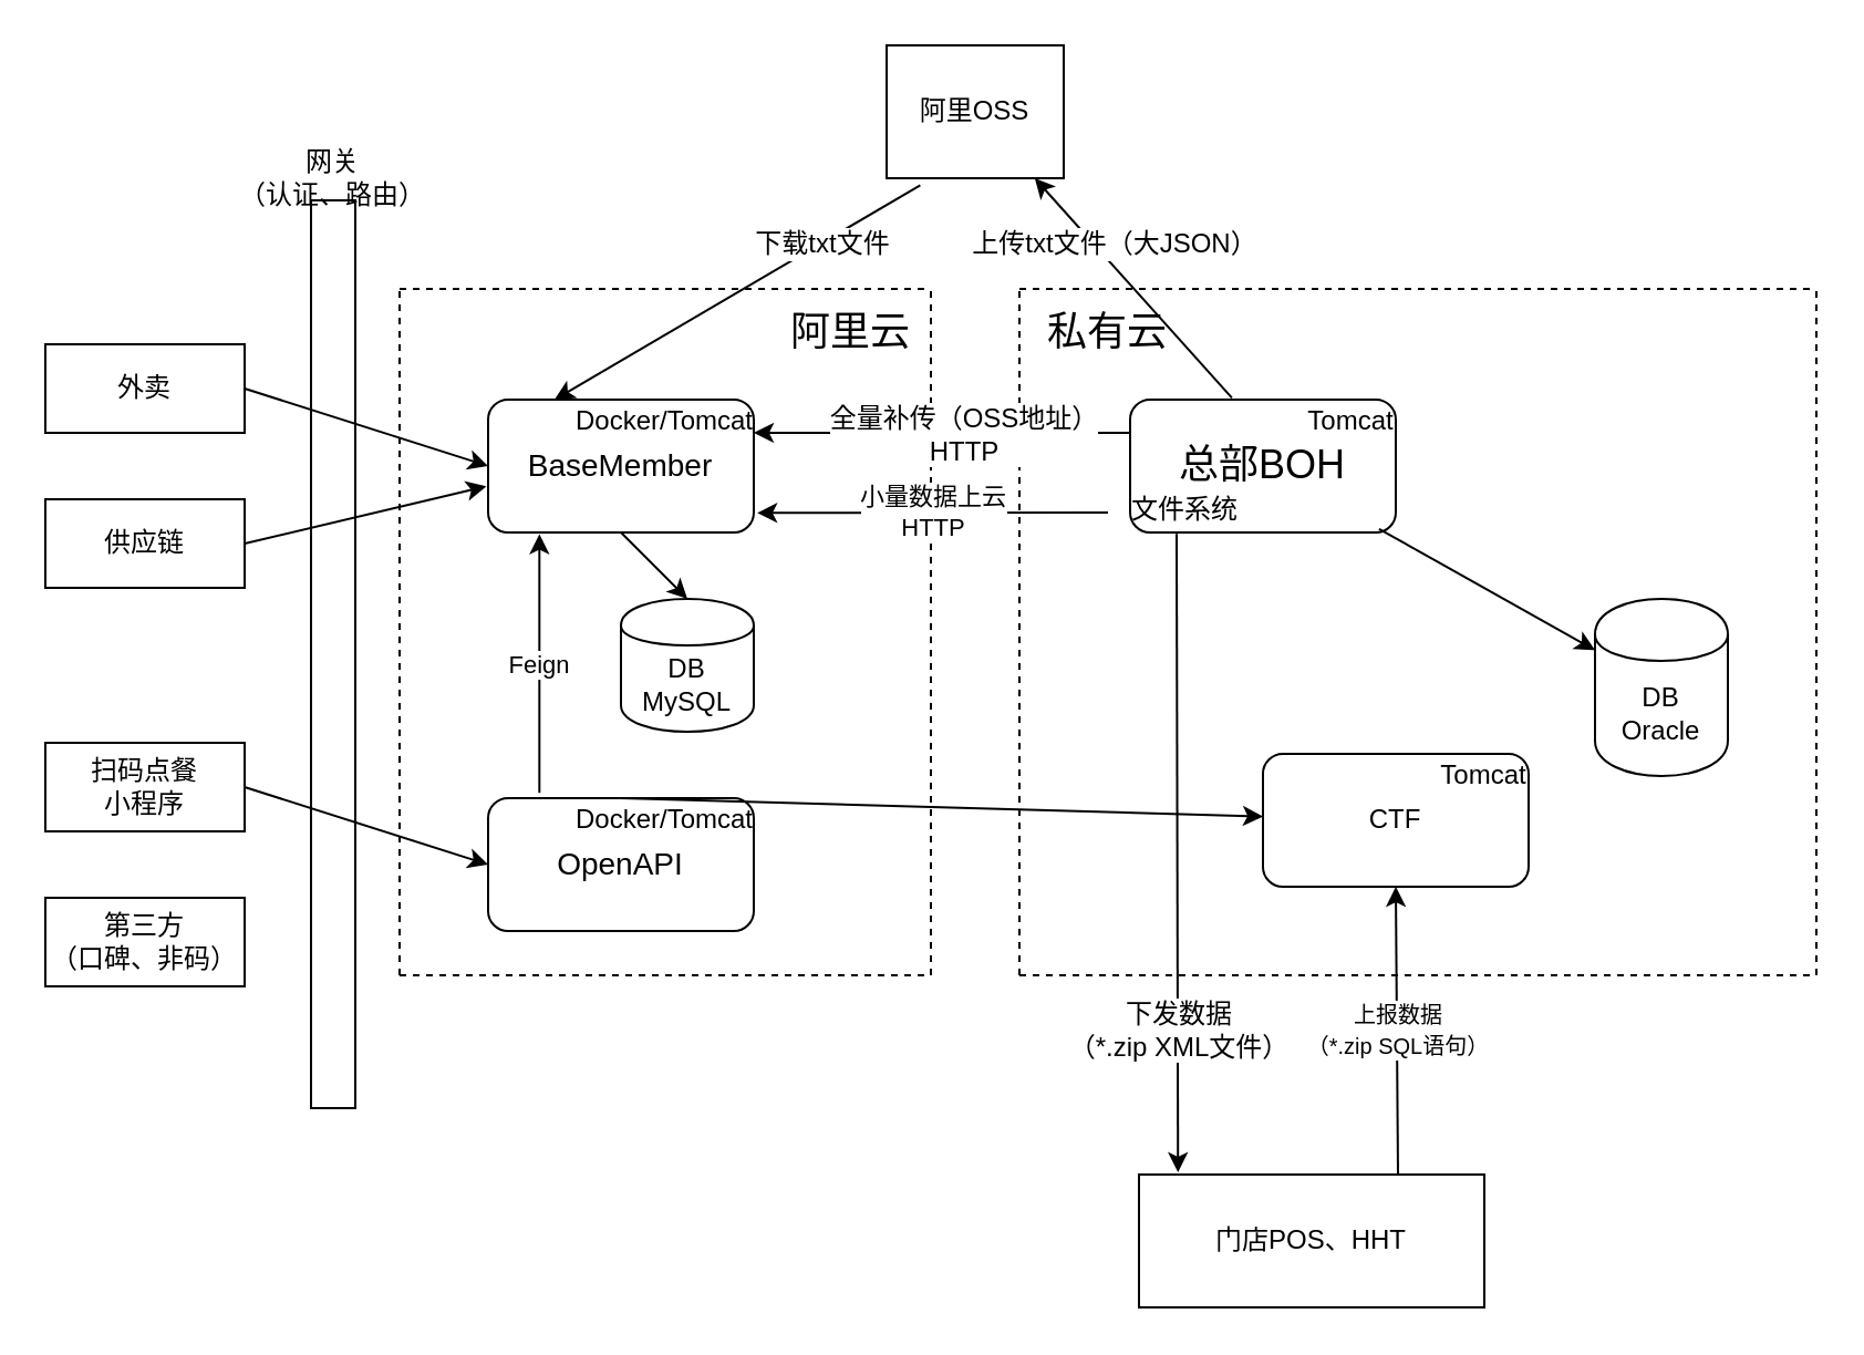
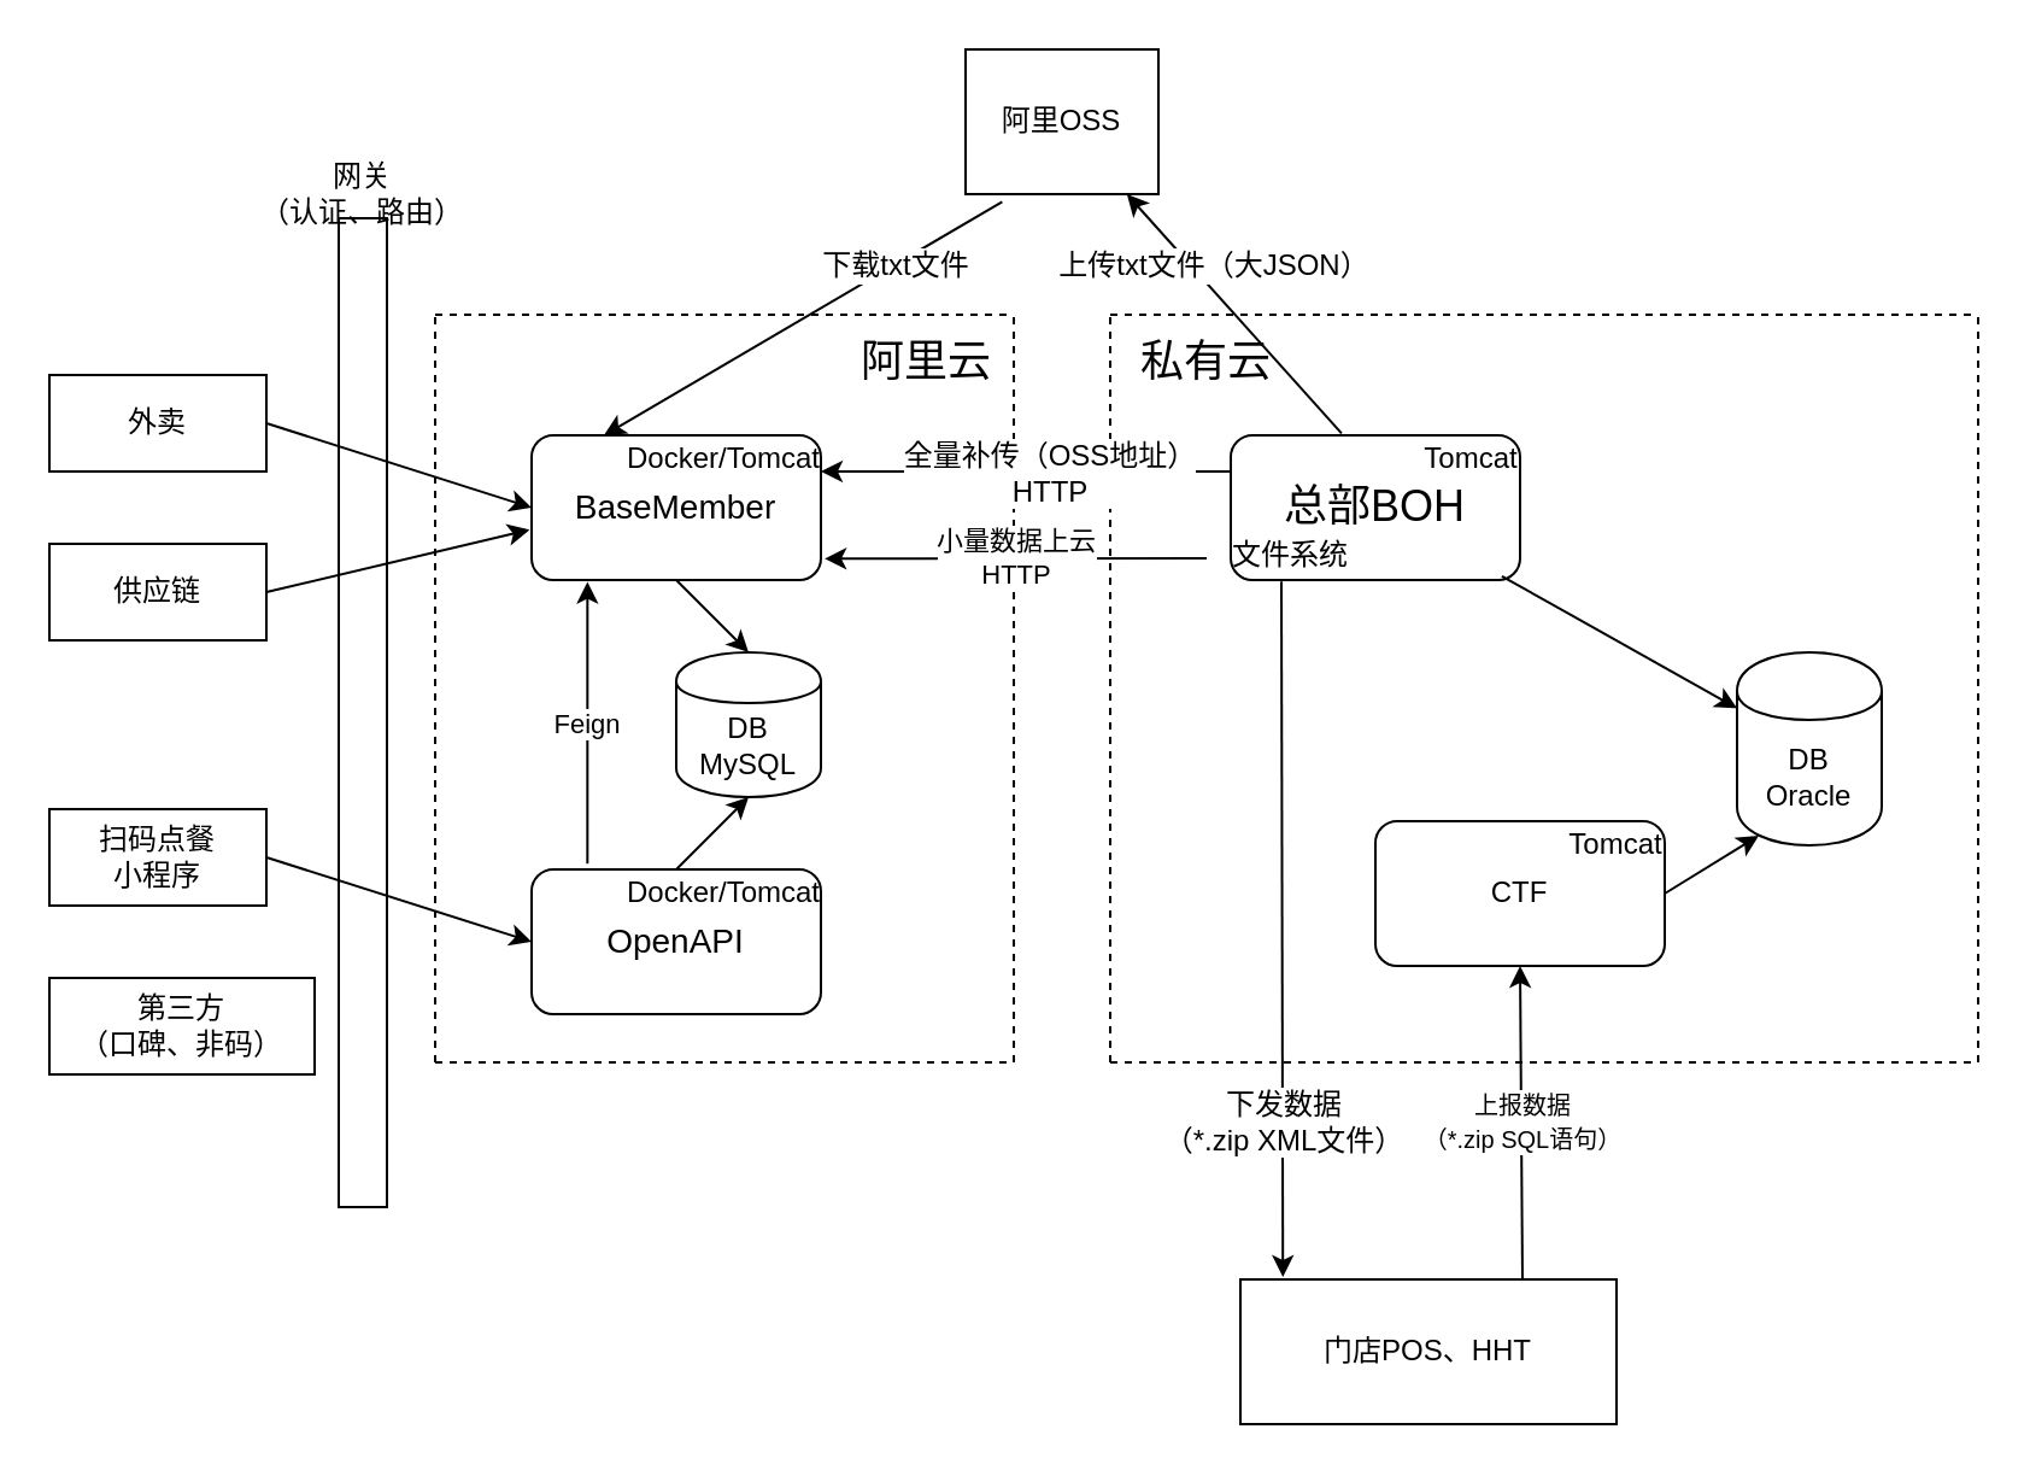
+ <mxCell id="10" value="" style="endArrow=classic;html=1;entryX=0.15;entryY=0.95;entryDx=0;entryDy=0;entryPerimeter=0;exitX=1;exitY=0.5;exitDx=0;exitDy=0;" edge="1" parent="1" source="8" target="2"><mxGeometry width="50" height="50" relative="1" as="geometry"><mxPoint x="500" y="360" as="sourcePoint" /><mxPoint x="550" y="310" as="targetPoint" /></mxGeometry></mxCell>
- <mxCell id="22" value="" style="endArrow=classic;html=1;exitX=0.5;exitY=0;exitDx=0;exitDy=0;" edge="1" parent="1" source="21" target="8"><mxGeometry width="50" height="50" relative="1" as="geometry"><mxPoint x="440" y="360" as="sourcePoint" /><mxPoint x="490" y="310" as="targetPoint" /></mxGeometry></mxCell>
+ <mxCell id="22" value="" style="endArrow=classic;html=1;exitX=0.5;exitY=0;exitDx=0;exitDy=0;entryX=0.5;entryY=1;entryDx=0;entryDy=0;" edge="1" parent="1" source="21" target="3"><mxGeometry width="50" height="50" relative="1" as="geometry"><mxPoint x="440" y="360" as="sourcePoint" /><mxPoint x="490" y="310" as="targetPoint" /></mxGeometry></mxCell>
- <mxCell id="31" value="第三方&lt;br&gt;（口碑、非码）" style="rounded=0;whiteSpace=wrap;html=1;" vertex="1" parent="1"><mxGeometry x="20" y="405" width="90" height="40" as="geometry" /></mxCell>
+ <mxCell id="31" value="第三方&lt;br&gt;（口碑、非码）" style="rounded=0;whiteSpace=wrap;html=1;" vertex="1" parent="1"><mxGeometry x="20" y="405" width="110" height="40" as="geometry" /></mxCell>
